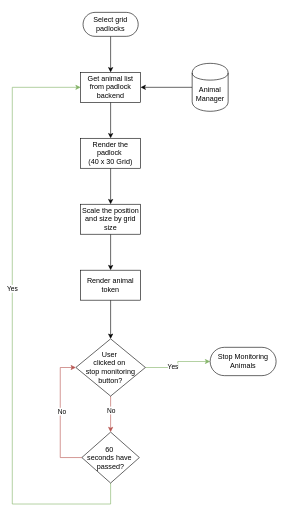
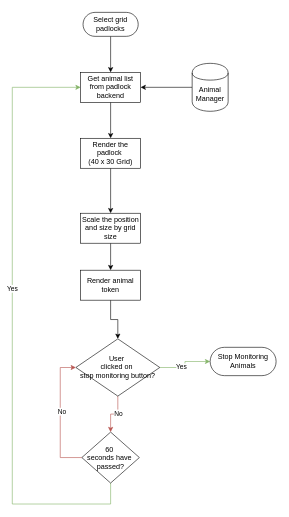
- <mxCell id="9" value="Scale the position and size by grid size" style="html=1;dashed=0;whiteSpace=wrap;" vertex="1" parent="1"><mxGeometry x="134" y="340" width="100" height="50" as="geometry" /></mxCell>
+ <mxCell id="9" value="Scale the position and size by grid size" style="html=1;dashed=0;whiteSpace=wrap;" vertex="1" parent="1"><mxGeometry x="134" y="355" width="100" height="50" as="geometry" /></mxCell>
- <mxCell id="23" value="&lt;div&gt;User&amp;nbsp;&lt;/div&gt;&lt;div&gt;clicked on&amp;nbsp;&lt;/div&gt;&lt;div&gt;stop monitoring button?&lt;/div&gt;" style="shape=rhombus;html=1;dashed=0;whiteSpace=wrap;perimeter=rhombusPerimeter;" vertex="1" parent="1"><mxGeometry x="126" y="564.5" width="116" height="95.5" as="geometry" /></mxCell>
+ <mxCell id="23" value="&lt;div&gt;User&amp;nbsp;&lt;/div&gt;&lt;div&gt;clicked on&amp;nbsp;&lt;/div&gt;&lt;div&gt;stop monitoring button?&lt;/div&gt;" style="shape=rhombus;html=1;dashed=0;whiteSpace=wrap;perimeter=rhombusPerimeter;" vertex="1" parent="1"><mxGeometry x="126" y="564.5" width="140" height="95.5" as="geometry" /></mxCell>
